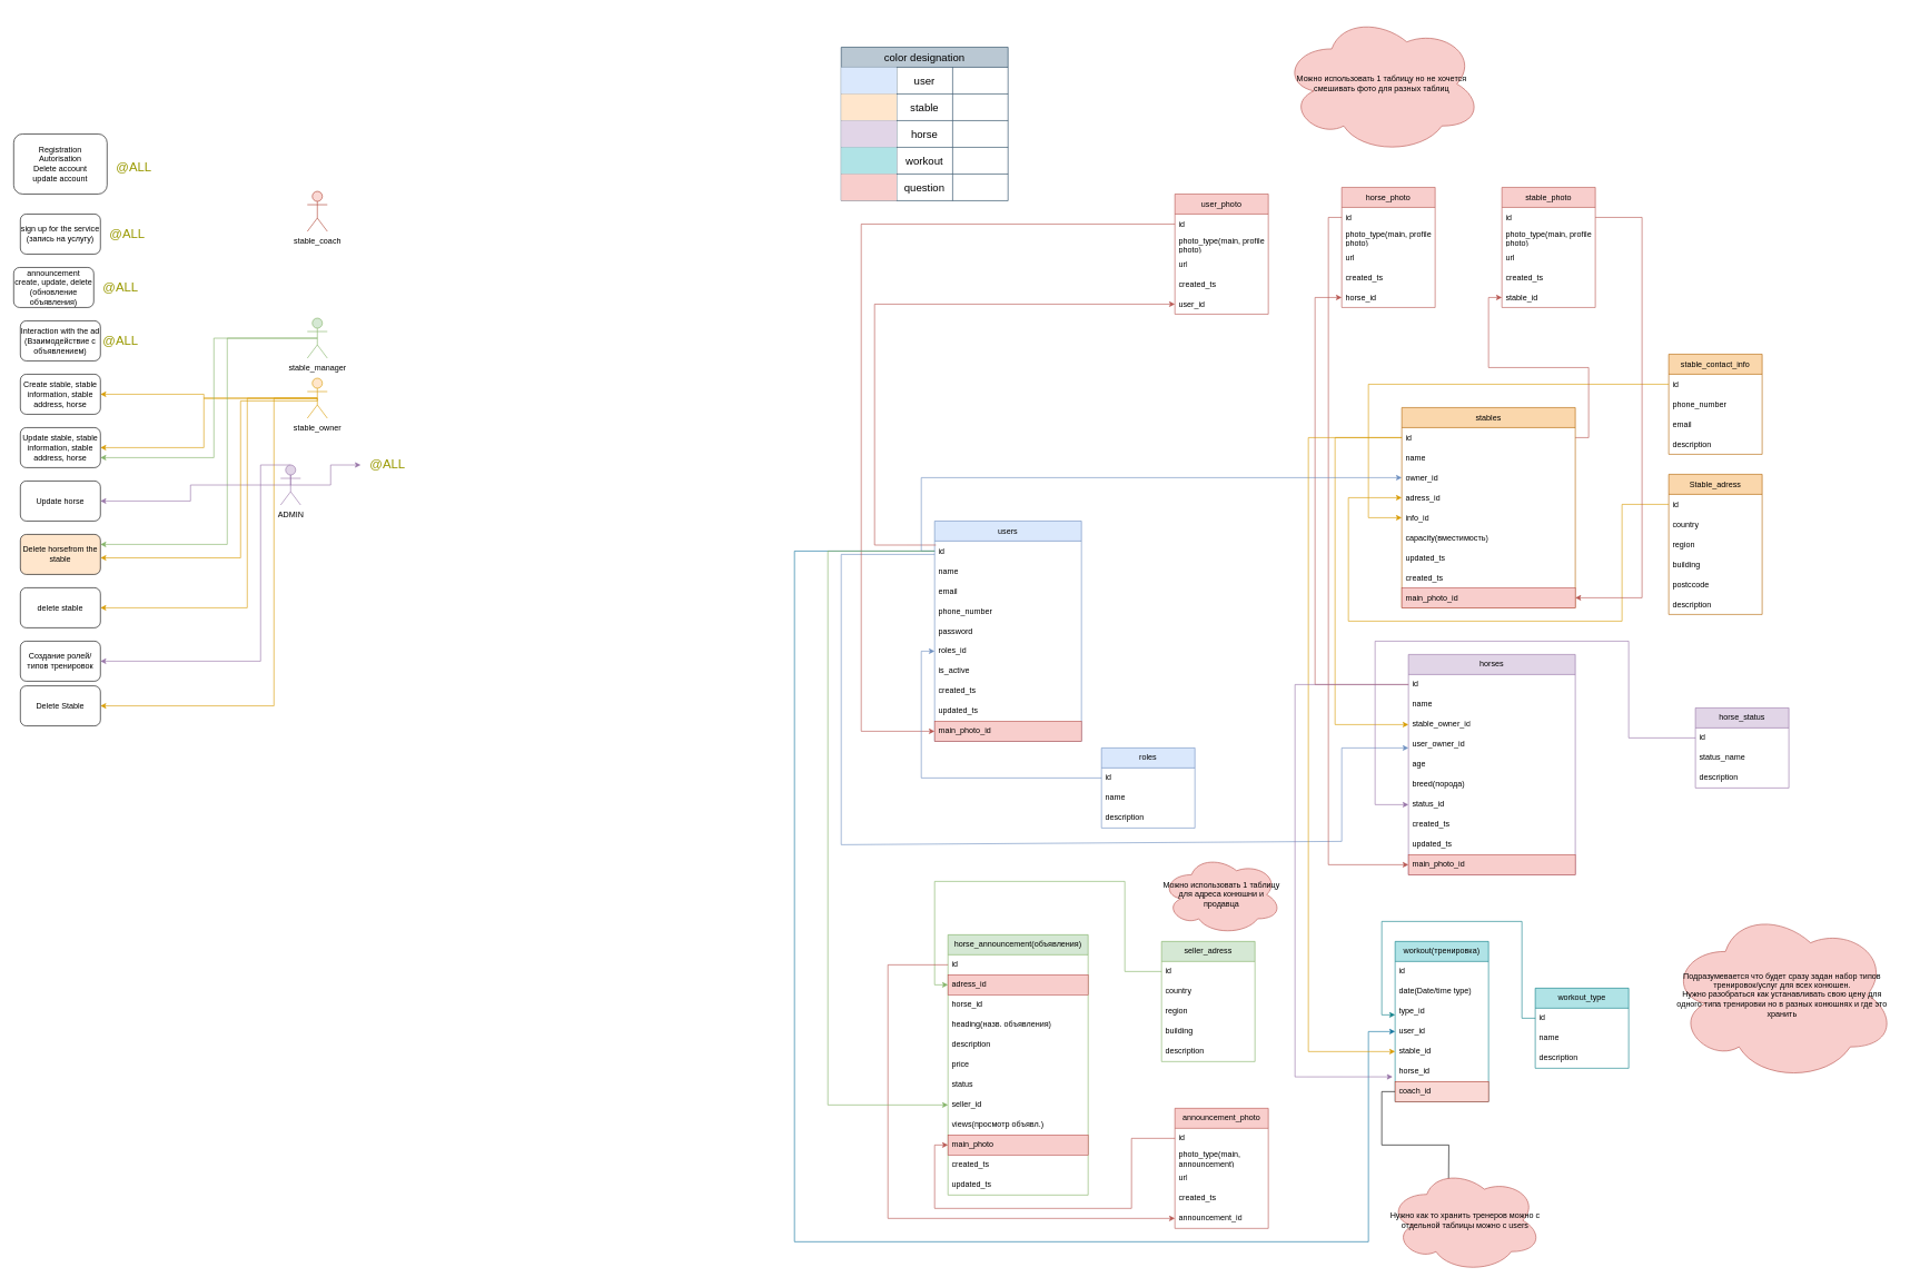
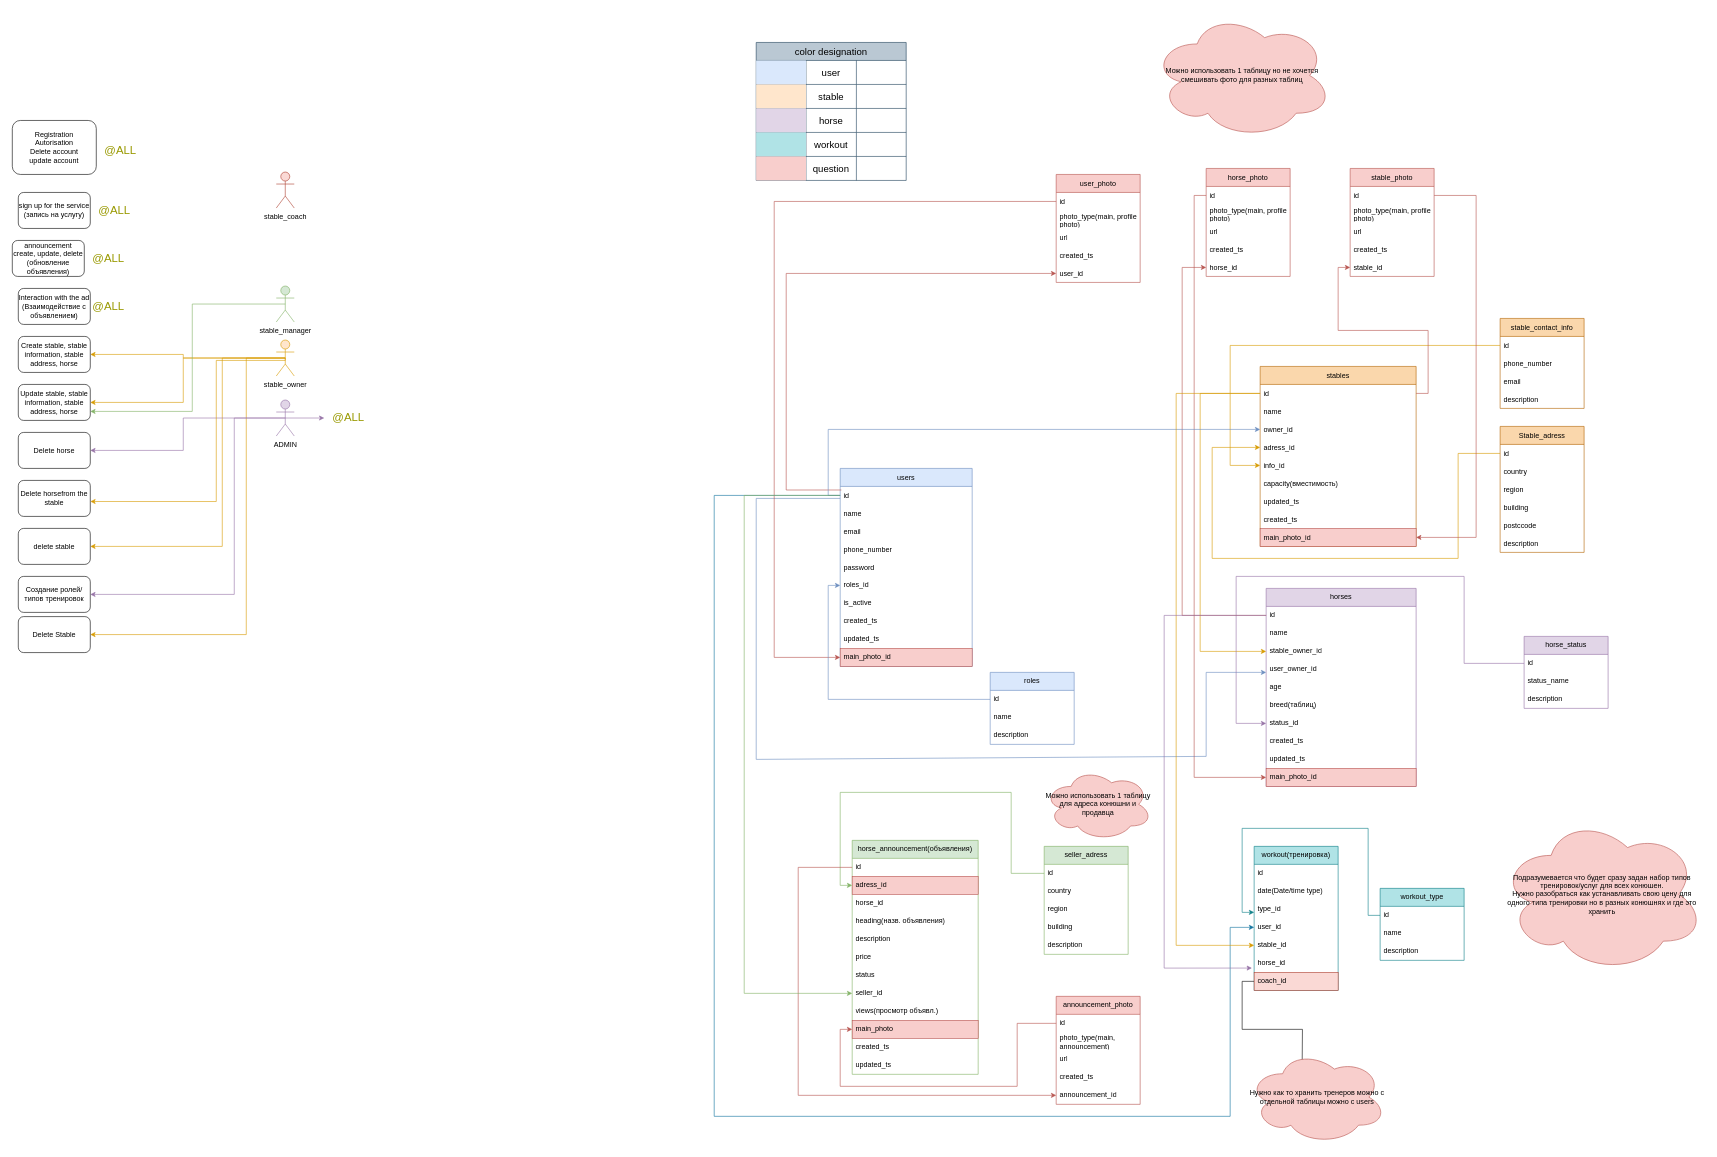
- <mxCell id="147" value="ADMIN" style="shape=umlActor;verticalLabelPosition=bottom;verticalAlign=top;html=1;outlineConnect=0;fillColor=#e1d5e7;strokeColor=#9673a6;" parent="1" vertex="1"><mxGeometry x="420" y="696" width="30" height="60" as="geometry" /></mxCell>
+ <mxCell id="147" value="ADMIN" style="shape=umlActor;verticalLabelPosition=bottom;verticalAlign=top;html=1;outlineConnect=0;fillColor=#e1d5e7;strokeColor=#9673a6;" parent="1" vertex="1"><mxGeometry x="460" y="666" width="30" height="60" as="geometry" /></mxCell>
- <mxCell id="153" value="Update horse" style="rounded=1;whiteSpace=wrap;html=1;" parent="1" vertex="1"><mxGeometry x="30" y="720" width="120" height="60" as="geometry" /></mxCell>
+ <mxCell id="153" value="Delete horse" style="rounded=1;whiteSpace=wrap;html=1;" parent="1" vertex="1"><mxGeometry x="30" y="720" width="120" height="60" as="geometry" /></mxCell>
- <mxCell id="139" style="edgeStyle=orthogonalEdgeStyle;rounded=0;orthogonalLoop=1;jettySize=auto;html=1;exitX=0.5;exitY=0.5;exitDx=0;exitDy=0;exitPerimeter=0;entryX=1;entryY=0.25;entryDx=0;entryDy=0;fillColor=#d5e8d4;strokeColor=#82b366;" edge="1" parent="1" source="141" target="154"><mxGeometry relative="1" as="geometry"><Array as="points"><mxPoint x="340" y="506" /><mxPoint x="340" y="815" /></Array></mxGeometry></mxCell>
- <mxCell id="154" value="Delete horsefrom the stable" style="rounded=1;whiteSpace=wrap;html=1;fillColor=#ffe6cc;" parent="1" vertex="1"><mxGeometry x="30" y="800" width="120" height="60" as="geometry" /></mxCell>
+ <mxCell id="154" value="Delete horsefrom the stable" style="rounded=1;whiteSpace=wrap;html=1;" parent="1" vertex="1"><mxGeometry x="30" y="800" width="120" height="60" as="geometry" /></mxCell>
- <mxCell id="45" value="breed(порода)" style="text;strokeColor=none;fillColor=none;align=left;verticalAlign=middle;spacingLeft=4;spacingRight=4;overflow=hidden;points=[[0,0.5],[1,0.5]];portConstraint=eastwest;rotatable=0;whiteSpace=wrap;html=1;" parent="39" vertex="1"><mxGeometry y="180" width="250" height="30" as="geometry" /></mxCell>
+ <mxCell id="45" value="breed(таблиц)" style="text;strokeColor=none;fillColor=none;align=left;verticalAlign=middle;spacingLeft=4;spacingRight=4;overflow=hidden;points=[[0,0.5],[1,0.5]];portConstraint=eastwest;rotatable=0;whiteSpace=wrap;html=1;" parent="39" vertex="1"><mxGeometry y="180" width="250" height="30" as="geometry" /></mxCell>
